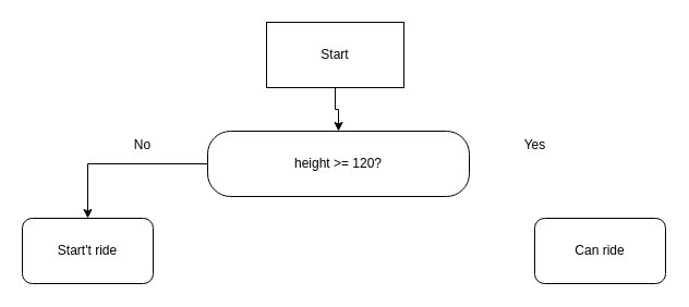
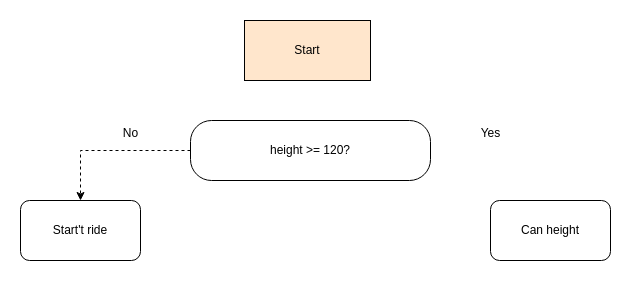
- <mxCell id="4" value="Start" style="rounded=0;whiteSpace=wrap;html=1;" vertex="1" parent="1"><mxGeometry x="244" y="20" width="126" height="60" as="geometry" /></mxCell>
+ <mxCell id="4" value="Start" style="rounded=0;whiteSpace=wrap;html=1;fillColor=#ffe6cc;" vertex="1" parent="1"><mxGeometry x="244" y="20" width="126" height="60" as="geometry" /></mxCell>
- <mxCell id="3" style="edgeStyle=orthogonalEdgeStyle;rounded=0;orthogonalLoop=1;jettySize=auto;html=1;exitX=0.5;exitY=1;exitDx=0;exitDy=0;entryX=0.5;entryY=0;entryDx=0;entryDy=0;" edge="1" parent="1" source="4" target="7"><mxGeometry relative="1" as="geometry" /></mxCell>
- <mxCell id="2" style="edgeStyle=orthogonalEdgeStyle;rounded=0;orthogonalLoop=1;jettySize=auto;html=1;exitX=0;exitY=0.5;exitDx=0;exitDy=0;entryX=0.5;entryY=0;entryDx=0;entryDy=0;" edge="1" parent="1" source="7" target="5"><mxGeometry relative="1" as="geometry" /></mxCell>
+ <mxCell id="2" style="edgeStyle=orthogonalEdgeStyle;rounded=0;orthogonalLoop=1;jettySize=auto;html=1;exitX=0;exitY=0.5;exitDx=0;exitDy=0;entryX=0.5;entryY=0;entryDx=0;entryDy=0;dashed=1;" edge="1" parent="1" source="7" target="5"><mxGeometry relative="1" as="geometry" /></mxCell>
- <mxCell id="6" value="Can ride" style="rounded=1;whiteSpace=wrap;html=1;" vertex="1" parent="1"><mxGeometry x="490" y="200" width="120" height="60" as="geometry" /></mxCell>
+ <mxCell id="6" value="Can height" style="rounded=1;whiteSpace=wrap;html=1;" vertex="1" parent="1"><mxGeometry x="490" y="200" width="120" height="60" as="geometry" /></mxCell>
